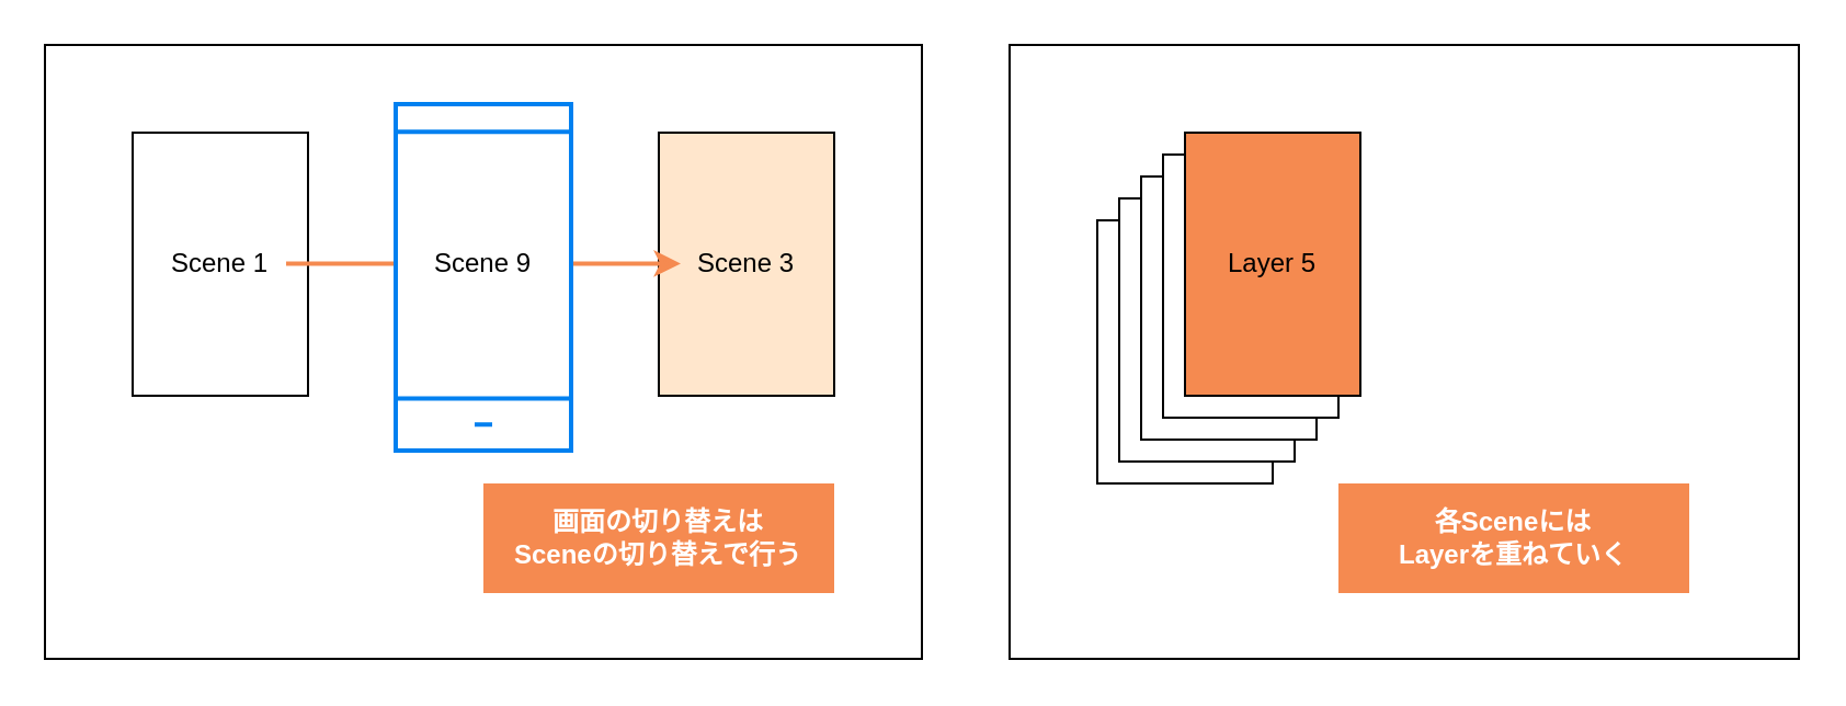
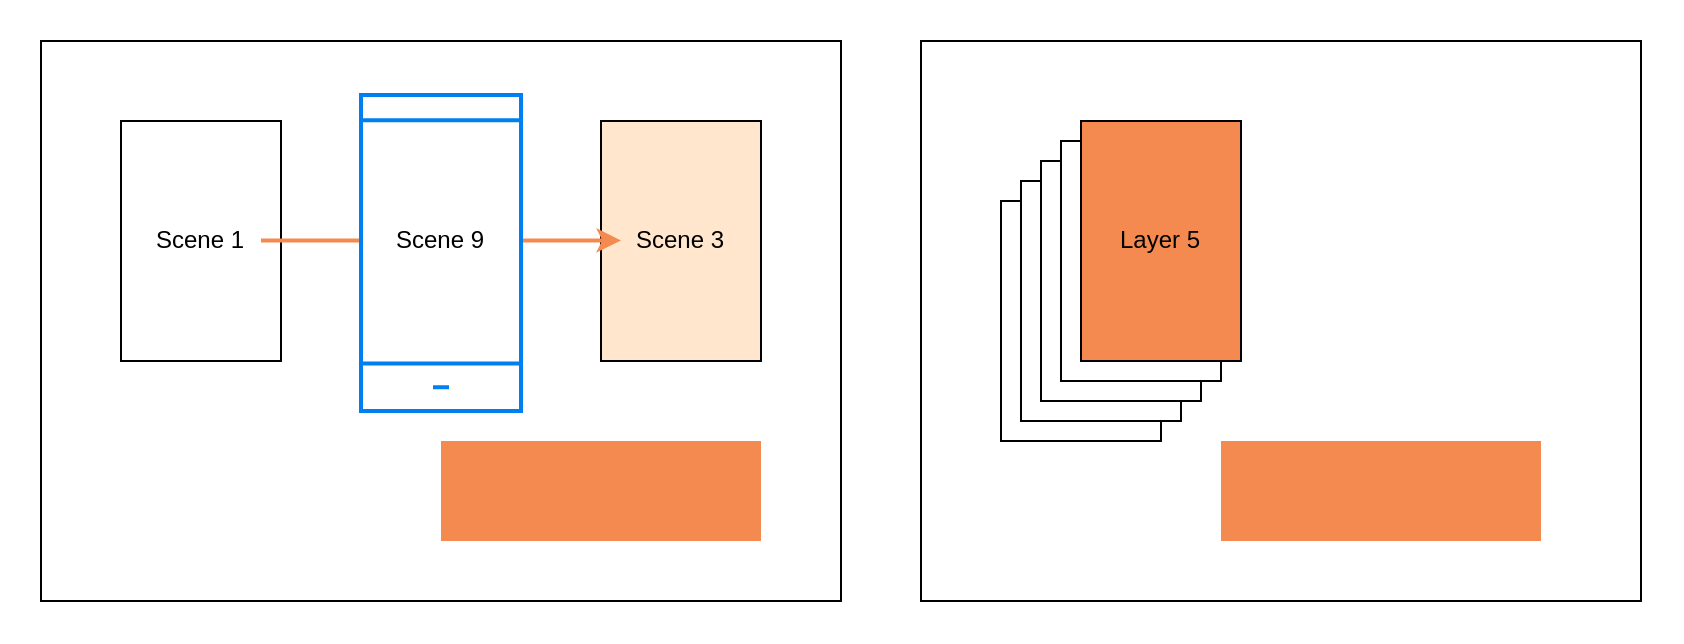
- <mxCell id="10" value="画面の切り替えは&lt;div&gt;Sceneの切り替えで行う&lt;/div&gt;" style="text;html=1;align=center;verticalAlign=middle;whiteSpace=wrap;rounded=0;fontStyle=1;fontColor=#FFFFFF;" vertex="1" parent="1"><mxGeometry x="230" y="230" width="140" height="30" as="geometry" /></mxCell>
- <mxCell id="17" value="各Sceneには&lt;div&gt;Layerを重ねていく&lt;/div&gt;" style="text;html=1;align=center;verticalAlign=middle;whiteSpace=wrap;rounded=0;fontStyle=1;fontColor=#FFFFFF;" vertex="1" parent="1"><mxGeometry x="620" y="230" width="140" height="30" as="geometry" /></mxCell>
